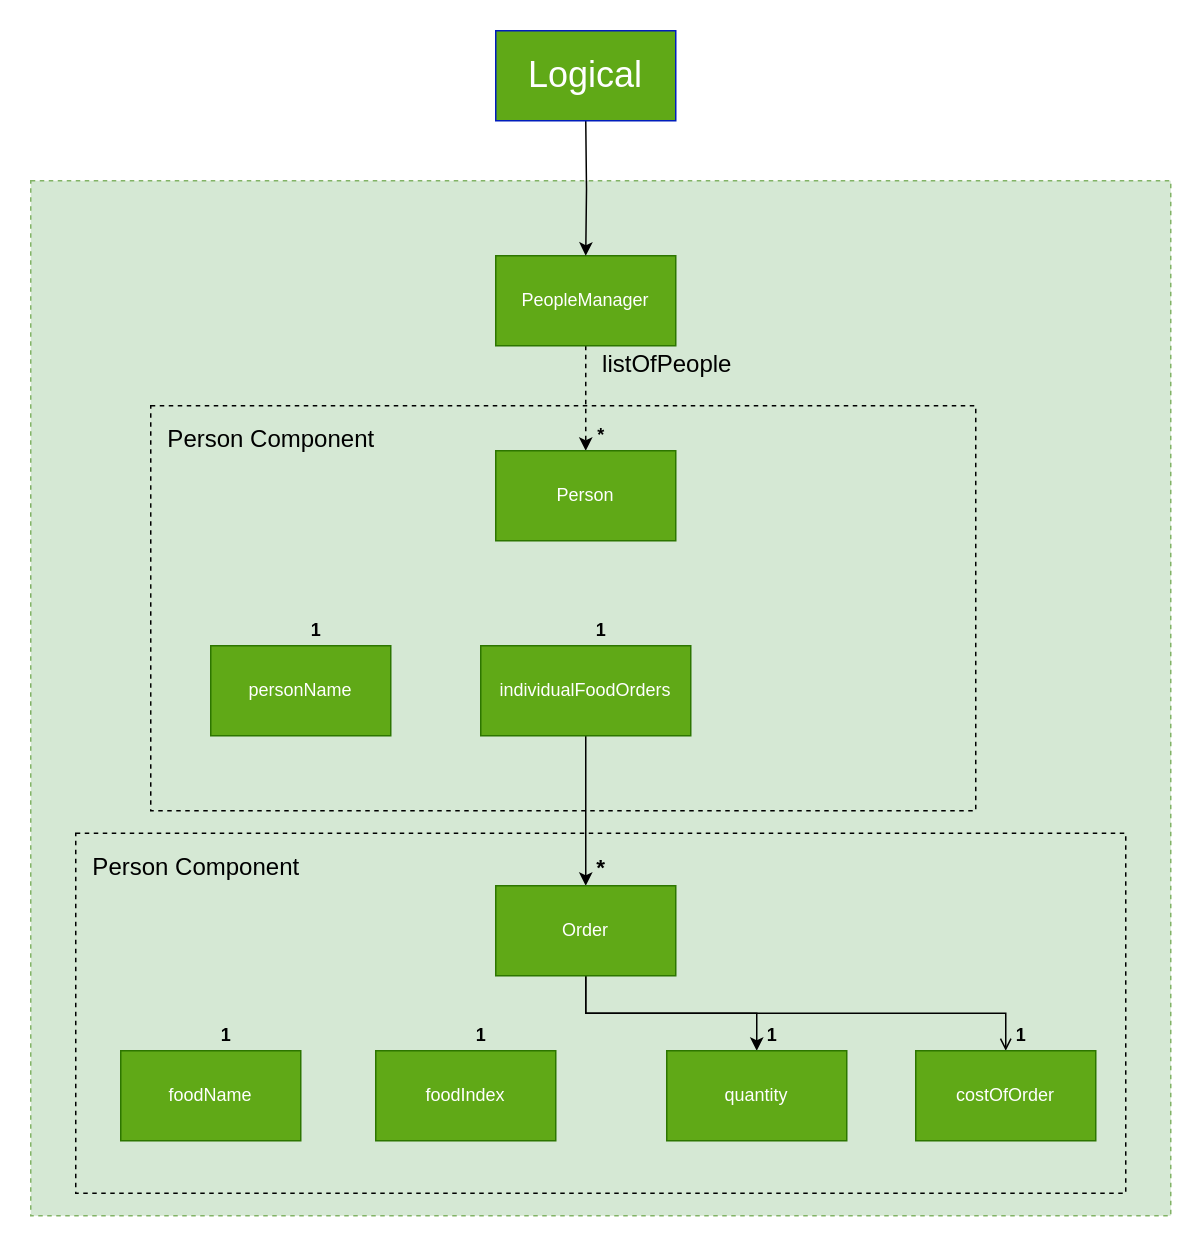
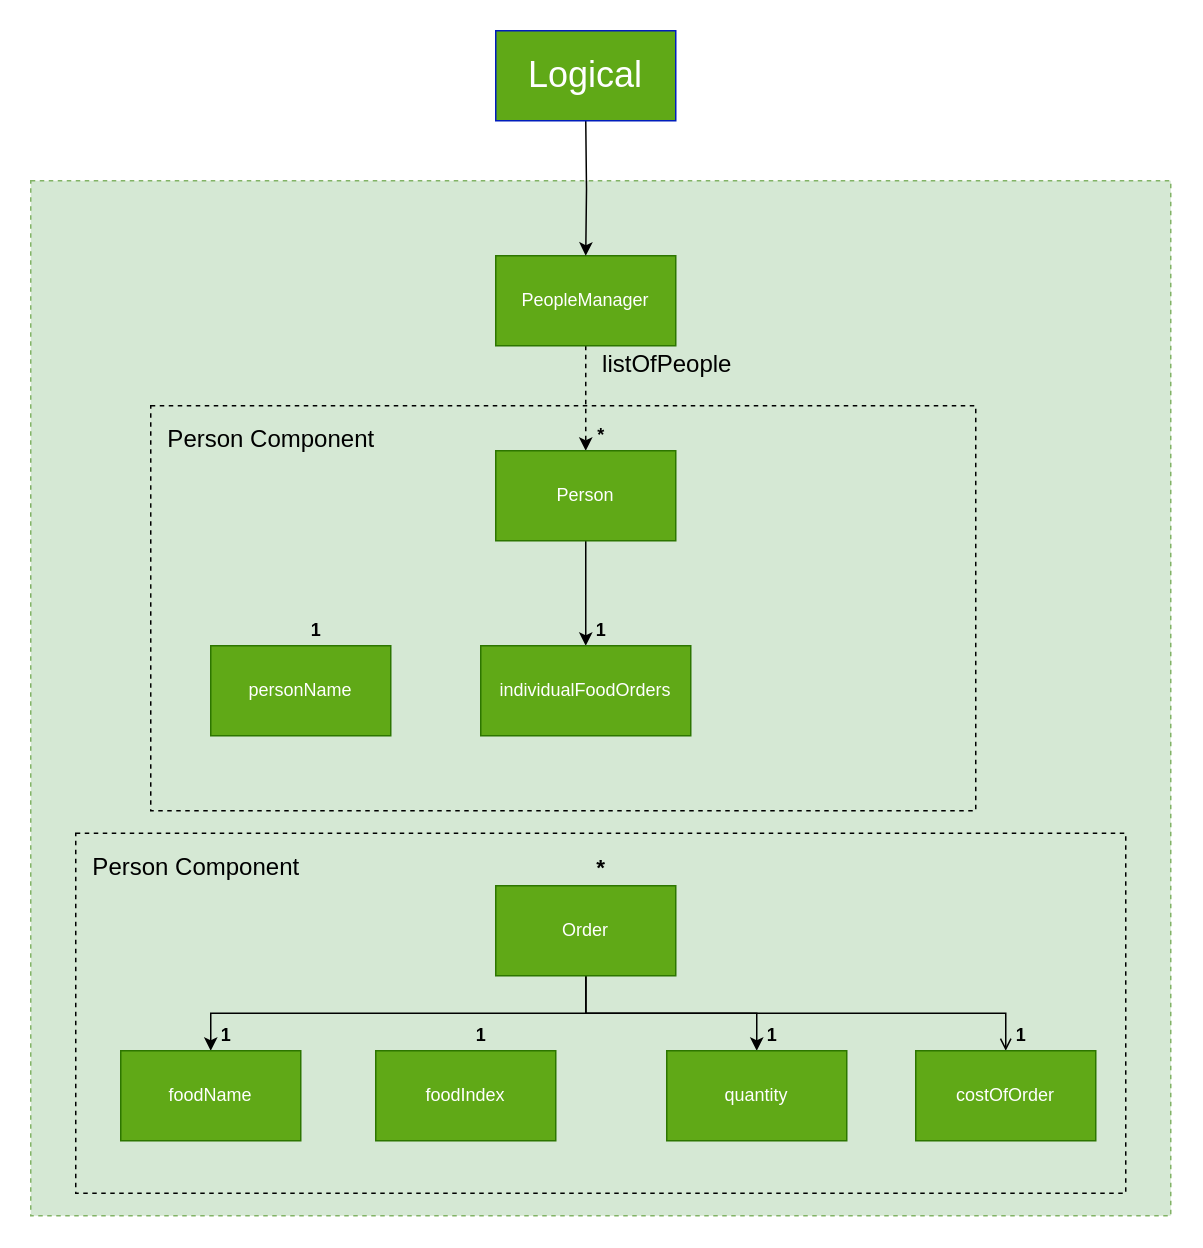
+ <mxCell id="7" style="edgeStyle=orthogonalEdgeStyle;rounded=0;orthogonalLoop=1;jettySize=auto;html=1;entryX=0.5;entryY=0;entryDx=0;entryDy=0;" parent="1" source="8" target="11" edge="1"><mxGeometry relative="1" as="geometry" /></mxCell>
- <mxCell id="10" style="edgeStyle=orthogonalEdgeStyle;rounded=0;orthogonalLoop=1;jettySize=auto;html=1;entryX=0.5;entryY=0;entryDx=0;entryDy=0;" parent="1" source="11" target="16" edge="1"><mxGeometry relative="1" as="geometry" /></mxCell>
+ <mxCell id="13" style="edgeStyle=orthogonalEdgeStyle;rounded=0;orthogonalLoop=1;jettySize=auto;html=1;entryX=0.5;entryY=0;entryDx=0;entryDy=0;exitX=0.5;exitY=1;exitDx=0;exitDy=0;" parent="1" source="16" target="17" edge="1"><mxGeometry relative="1" as="geometry" /></mxCell>
